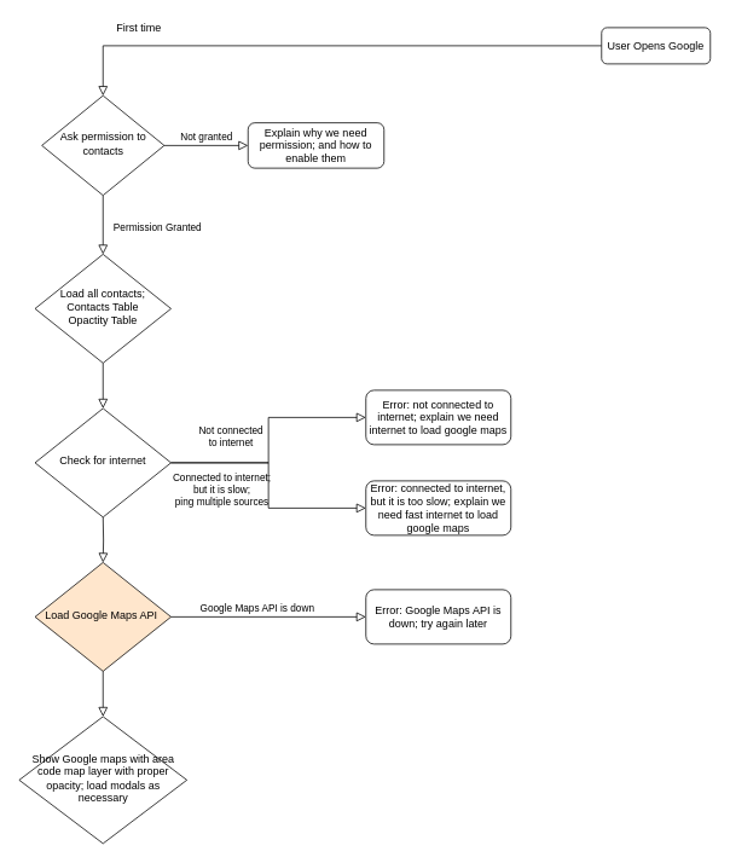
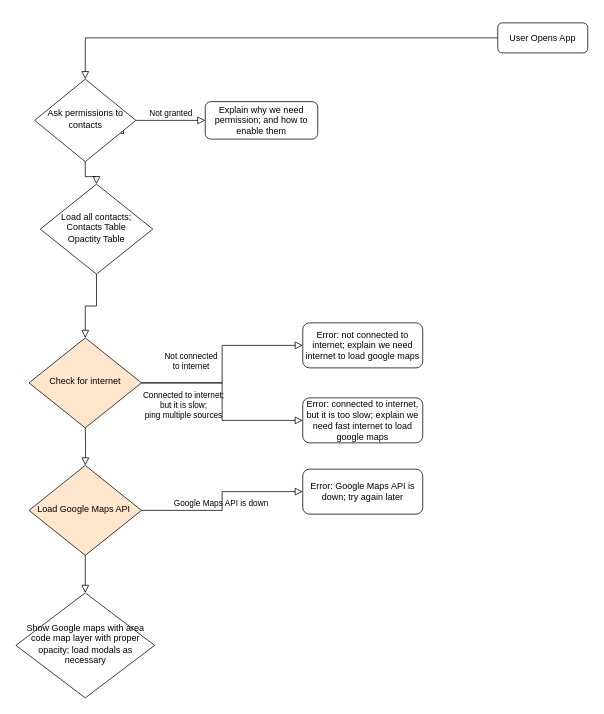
- <mxCell id="10" value="First time" style="text;html=1;strokeColor=none;fillColor=none;align=center;verticalAlign=middle;whiteSpace=wrap;rounded=0;" vertex="1" parent="1"><mxGeometry x="113" y="20" width="80" height="20" as="geometry" /></mxCell>
- <mxCell id="3" value="User Opens Google" style="rounded=1;whiteSpace=wrap;html=1;fontSize=12;glass=0;strokeWidth=1;shadow=0;" parent="1" vertex="1"><mxGeometry x="663" y="30" width="120" height="40" as="geometry" /></mxCell>
+ <mxCell id="3" value="User Opens App" style="rounded=1;whiteSpace=wrap;html=1;fontSize=12;glass=0;strokeWidth=1;shadow=0;" parent="1" vertex="1"><mxGeometry x="663" y="30" width="120" height="40" as="geometry" /></mxCell>
- <mxCell id="6" value="Ask permission to contacts" style="rhombus;whiteSpace=wrap;html=1;shadow=0;fontFamily=Helvetica;fontSize=12;align=center;strokeWidth=1;spacing=6;spacingTop=-4;" parent="1" vertex="1"><mxGeometry x="45.5" y="105" width="135" height="110" as="geometry" /></mxCell>
+ <mxCell id="6" value="Ask permissions to contacts" style="rhombus;whiteSpace=wrap;html=1;shadow=0;fontFamily=Helvetica;fontSize=12;align=center;strokeWidth=1;spacing=6;spacingTop=-4;" parent="1" vertex="1"><mxGeometry x="45.5" y="105" width="135" height="110" as="geometry" /></mxCell>
- <mxCell id="9" value="Load all contacts;&lt;br&gt;Contacts Table&lt;br&gt;Opactity Table" style="rhombus;whiteSpace=wrap;html=1;shadow=0;fontFamily=Helvetica;fontSize=12;align=center;strokeWidth=1;spacing=6;spacingTop=-4;" parent="1" vertex="1"><mxGeometry x="38" y="280" width="150" height="120" as="geometry" /></mxCell>
+ <mxCell id="9" value="Load all contacts;&lt;br&gt;Contacts Table&lt;br&gt;Opactity Table" style="rhombus;whiteSpace=wrap;html=1;shadow=0;fontFamily=Helvetica;fontSize=12;align=center;strokeWidth=1;spacing=6;spacingTop=-4;" parent="1" vertex="1"><mxGeometry x="53" y="245" width="150" height="120" as="geometry" /></mxCell>
- <mxCell id="11" value="Check for internet" style="rhombus;whiteSpace=wrap;html=1;shadow=0;fontFamily=Helvetica;fontSize=12;align=center;strokeWidth=1;spacing=6;spacingTop=-4;" vertex="1" parent="1"><mxGeometry x="38" y="450" width="150" height="120" as="geometry" /></mxCell>
+ <mxCell id="11" value="Check for internet" style="rhombus;whiteSpace=wrap;html=1;shadow=0;fontFamily=Helvetica;fontSize=12;align=center;strokeWidth=1;spacing=6;spacingTop=-4;fillColor=#ffe6cc;" vertex="1" parent="1"><mxGeometry x="38" y="450" width="150" height="120" as="geometry" /></mxCell>
- <mxCell id="19" value="Error: Google Maps API is down; try again later" style="rounded=1;whiteSpace=wrap;html=1;fontSize=12;glass=0;strokeWidth=1;shadow=0;" vertex="1" parent="1"><mxGeometry x="403" y="650" width="160" height="60" as="geometry" /></mxCell>
+ <mxCell id="19" value="Error: Google Maps API is down; try again later" style="rounded=1;whiteSpace=wrap;html=1;fontSize=12;glass=0;strokeWidth=1;shadow=0;" vertex="1" parent="1"><mxGeometry x="403" y="625" width="160" height="60" as="geometry" /></mxCell>
